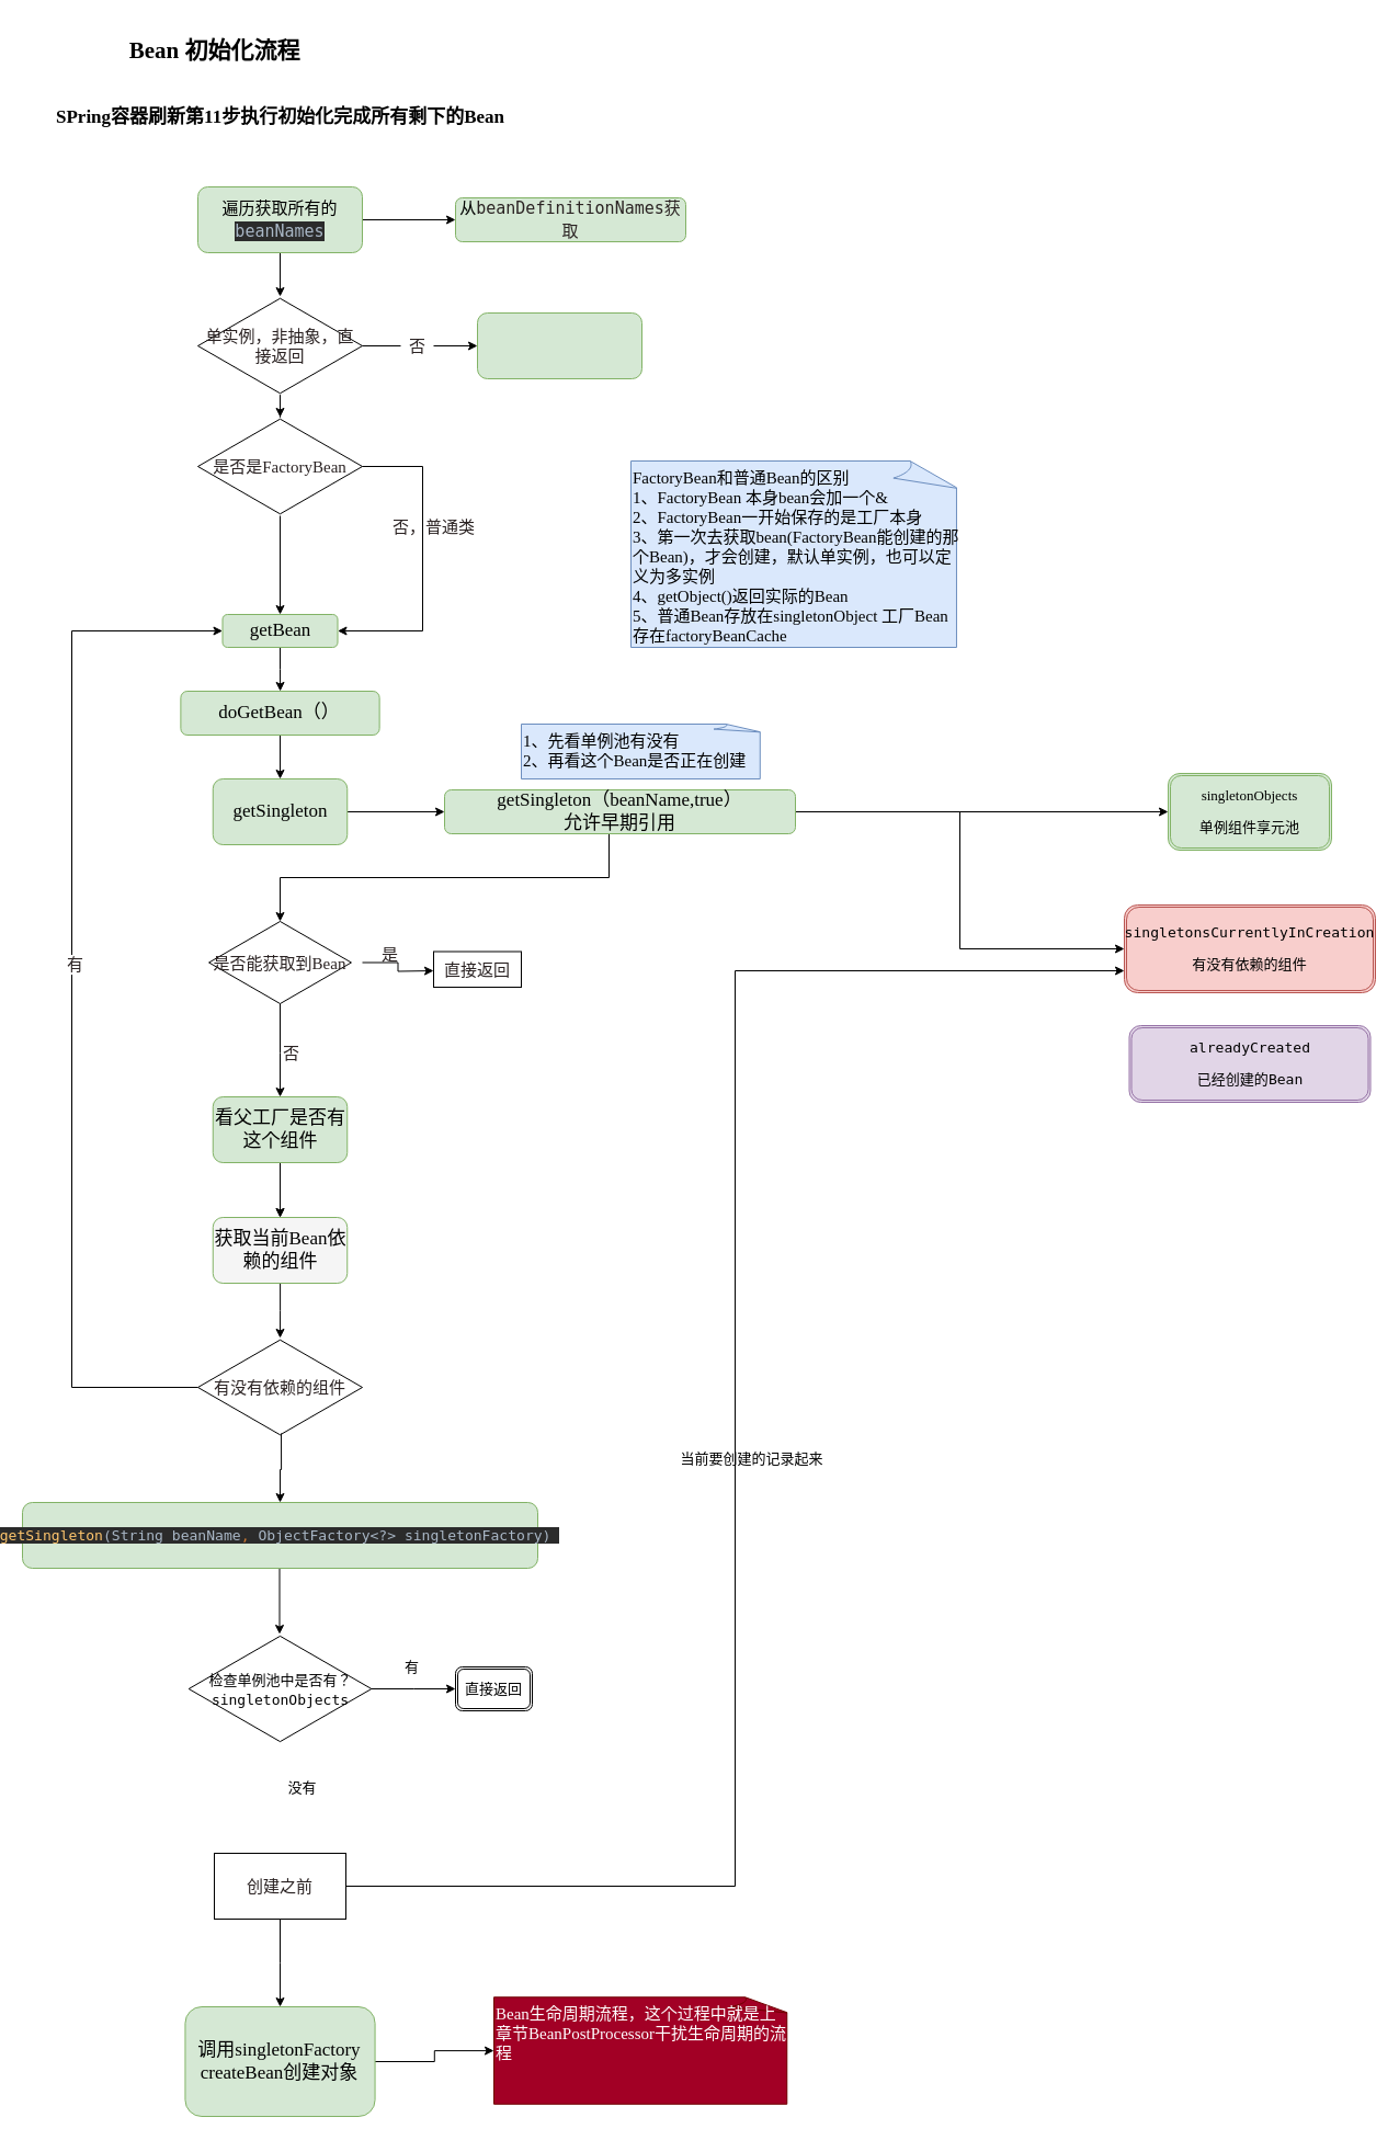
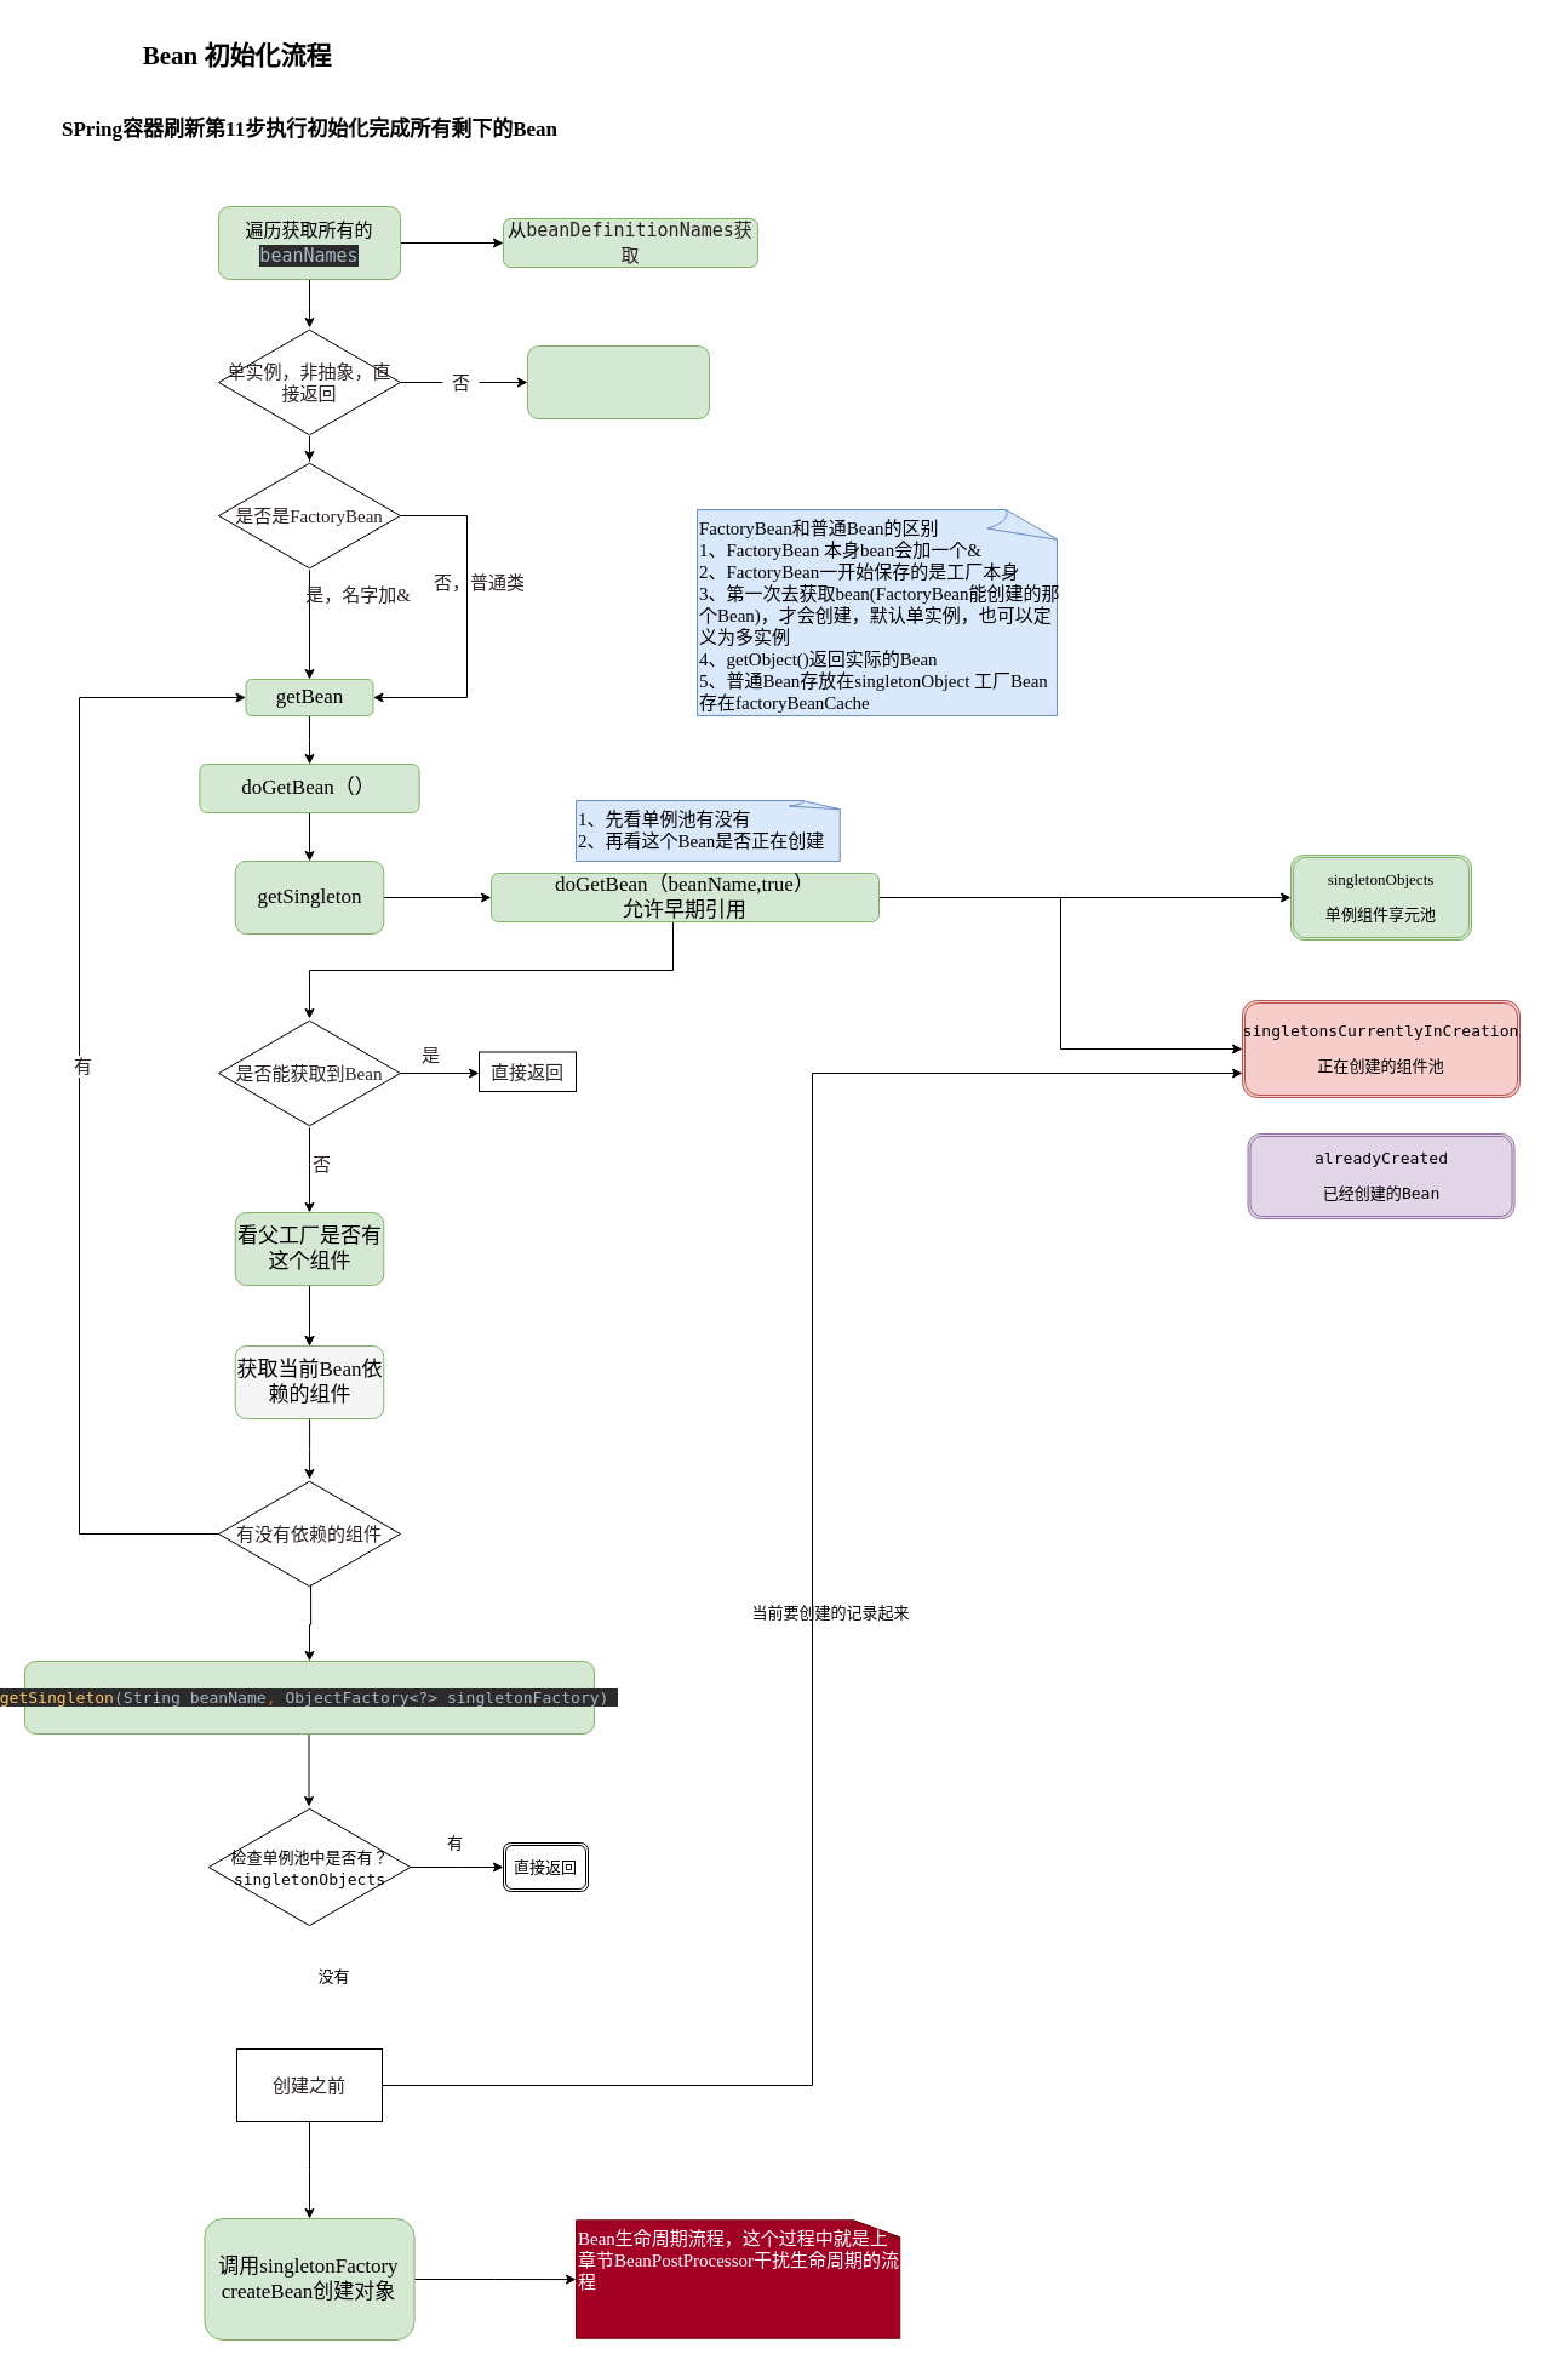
+ <mxCell id="19" value="是，名字加&amp;amp;" style="text;html=1;align=center;verticalAlign=middle;resizable=0;points=[];autosize=1;strokeColor=none;fillColor=none;fontSize=15;fontFamily=Comic Sans MS;fontColor=#2B2323;" parent="1" vertex="1"><mxGeometry x="245" y="480" width="100" height="20" as="geometry" /></mxCell>
- <mxCell id="29" value="getSingleton（beanName,true）&lt;br&gt;允许早期引用" style="rounded=1;whiteSpace=wrap;html=1;fontFamily=Comic Sans MS;fontSize=17;fillColor=#d5e8d4;strokeColor=#82b366;" parent="1" vertex="1"><mxGeometry x="405" y="720" width="320" height="40" as="geometry" /></mxCell>
+ <mxCell id="29" value="doGetBean（beanName,true）&lt;br&gt;允许早期引用" style="rounded=1;whiteSpace=wrap;html=1;fontFamily=Comic Sans MS;fontSize=17;fillColor=#d5e8d4;strokeColor=#82b366;" parent="1" vertex="1"><mxGeometry x="405" y="720" width="320" height="40" as="geometry" /></mxCell>
- <mxCell id="41" value="&lt;pre style=&quot;font-size: 9.8pt&quot;&gt;&lt;pre style=&quot;font-family: &amp;quot;jetbrains mono&amp;quot; , monospace ; font-size: 9.8pt&quot;&gt;singletonsCurrentlyInCreation&lt;/pre&gt;&lt;/pre&gt;&lt;pre style=&quot;font-size: 9.8pt&quot;&gt;&lt;font face=&quot;Comic Sans MS&quot;&gt;有没有依赖的组件&lt;/font&gt;&lt;/pre&gt;" style="shape=ext;double=1;rounded=1;whiteSpace=wrap;html=1;labelBackgroundColor=none;fontFamily=Comic Sans MS;fontSize=15;fillColor=#f8cecc;strokeColor=#b85450;align=center;" parent="1" vertex="1"><mxGeometry x="1025" y="825" width="229" height="80" as="geometry" /></mxCell>
+ <mxCell id="41" value="&lt;pre style=&quot;font-size: 9.8pt&quot;&gt;&lt;pre style=&quot;font-family: &amp;quot;jetbrains mono&amp;quot; , monospace ; font-size: 9.8pt&quot;&gt;singletonsCurrentlyInCreation&lt;/pre&gt;&lt;/pre&gt;&lt;pre style=&quot;font-size: 9.8pt&quot;&gt;&lt;font face=&quot;Comic Sans MS&quot;&gt;正在创建的组件池&lt;/font&gt;&lt;/pre&gt;" style="shape=ext;double=1;rounded=1;whiteSpace=wrap;html=1;labelBackgroundColor=none;fontFamily=Comic Sans MS;fontSize=15;fillColor=#f8cecc;strokeColor=#b85450;align=center;" parent="1" vertex="1"><mxGeometry x="1025" y="825" width="229" height="80" as="geometry" /></mxCell>
- <mxCell id="32" value="是否能获取到Bean" style="html=1;whiteSpace=wrap;aspect=fixed;shape=isoRectangle;labelBackgroundColor=none;fontFamily=Comic Sans MS;fontSize=15;fontColor=#2B2323;" parent="1" vertex="1"><mxGeometry x="180" y="840" width="150" height="75" as="geometry" /></mxCell>
+ <mxCell id="32" value="是否能获取到Bean" style="html=1;whiteSpace=wrap;aspect=fixed;shape=isoRectangle;labelBackgroundColor=none;fontFamily=Comic Sans MS;fontSize=15;fontColor=#2B2323;" parent="1" vertex="1"><mxGeometry x="180" y="840" width="150" height="90" as="geometry" /></mxCell>
- <mxCell id="62" value="Bean生命周期流程，这个过程中就是上章节BeanPostProcessor干扰生命周期的流程" style="whiteSpace=wrap;html=1;shape=mxgraph.basic.document;labelBackgroundColor=none;fontFamily=Comic Sans MS;fontSize=15;align=left;verticalAlign=top;fillColor=#a20025;strokeColor=#6F0000;fontColor=#ffffff;" vertex="1" parent="1"><mxGeometry x="450" y="1821.25" width="270" height="97.5" as="geometry" /></mxCell>
+ <mxCell id="62" value="Bean生命周期流程，这个过程中就是上章节BeanPostProcessor干扰生命周期的流程" style="whiteSpace=wrap;html=1;shape=mxgraph.basic.document;labelBackgroundColor=none;fontFamily=Comic Sans MS;fontSize=15;align=left;verticalAlign=top;fillColor=#a20025;strokeColor=#6F0000;fontColor=#ffffff;" vertex="1" parent="1"><mxGeometry x="475" y="1831.25" width="270" height="97.5" as="geometry" /></mxCell>
